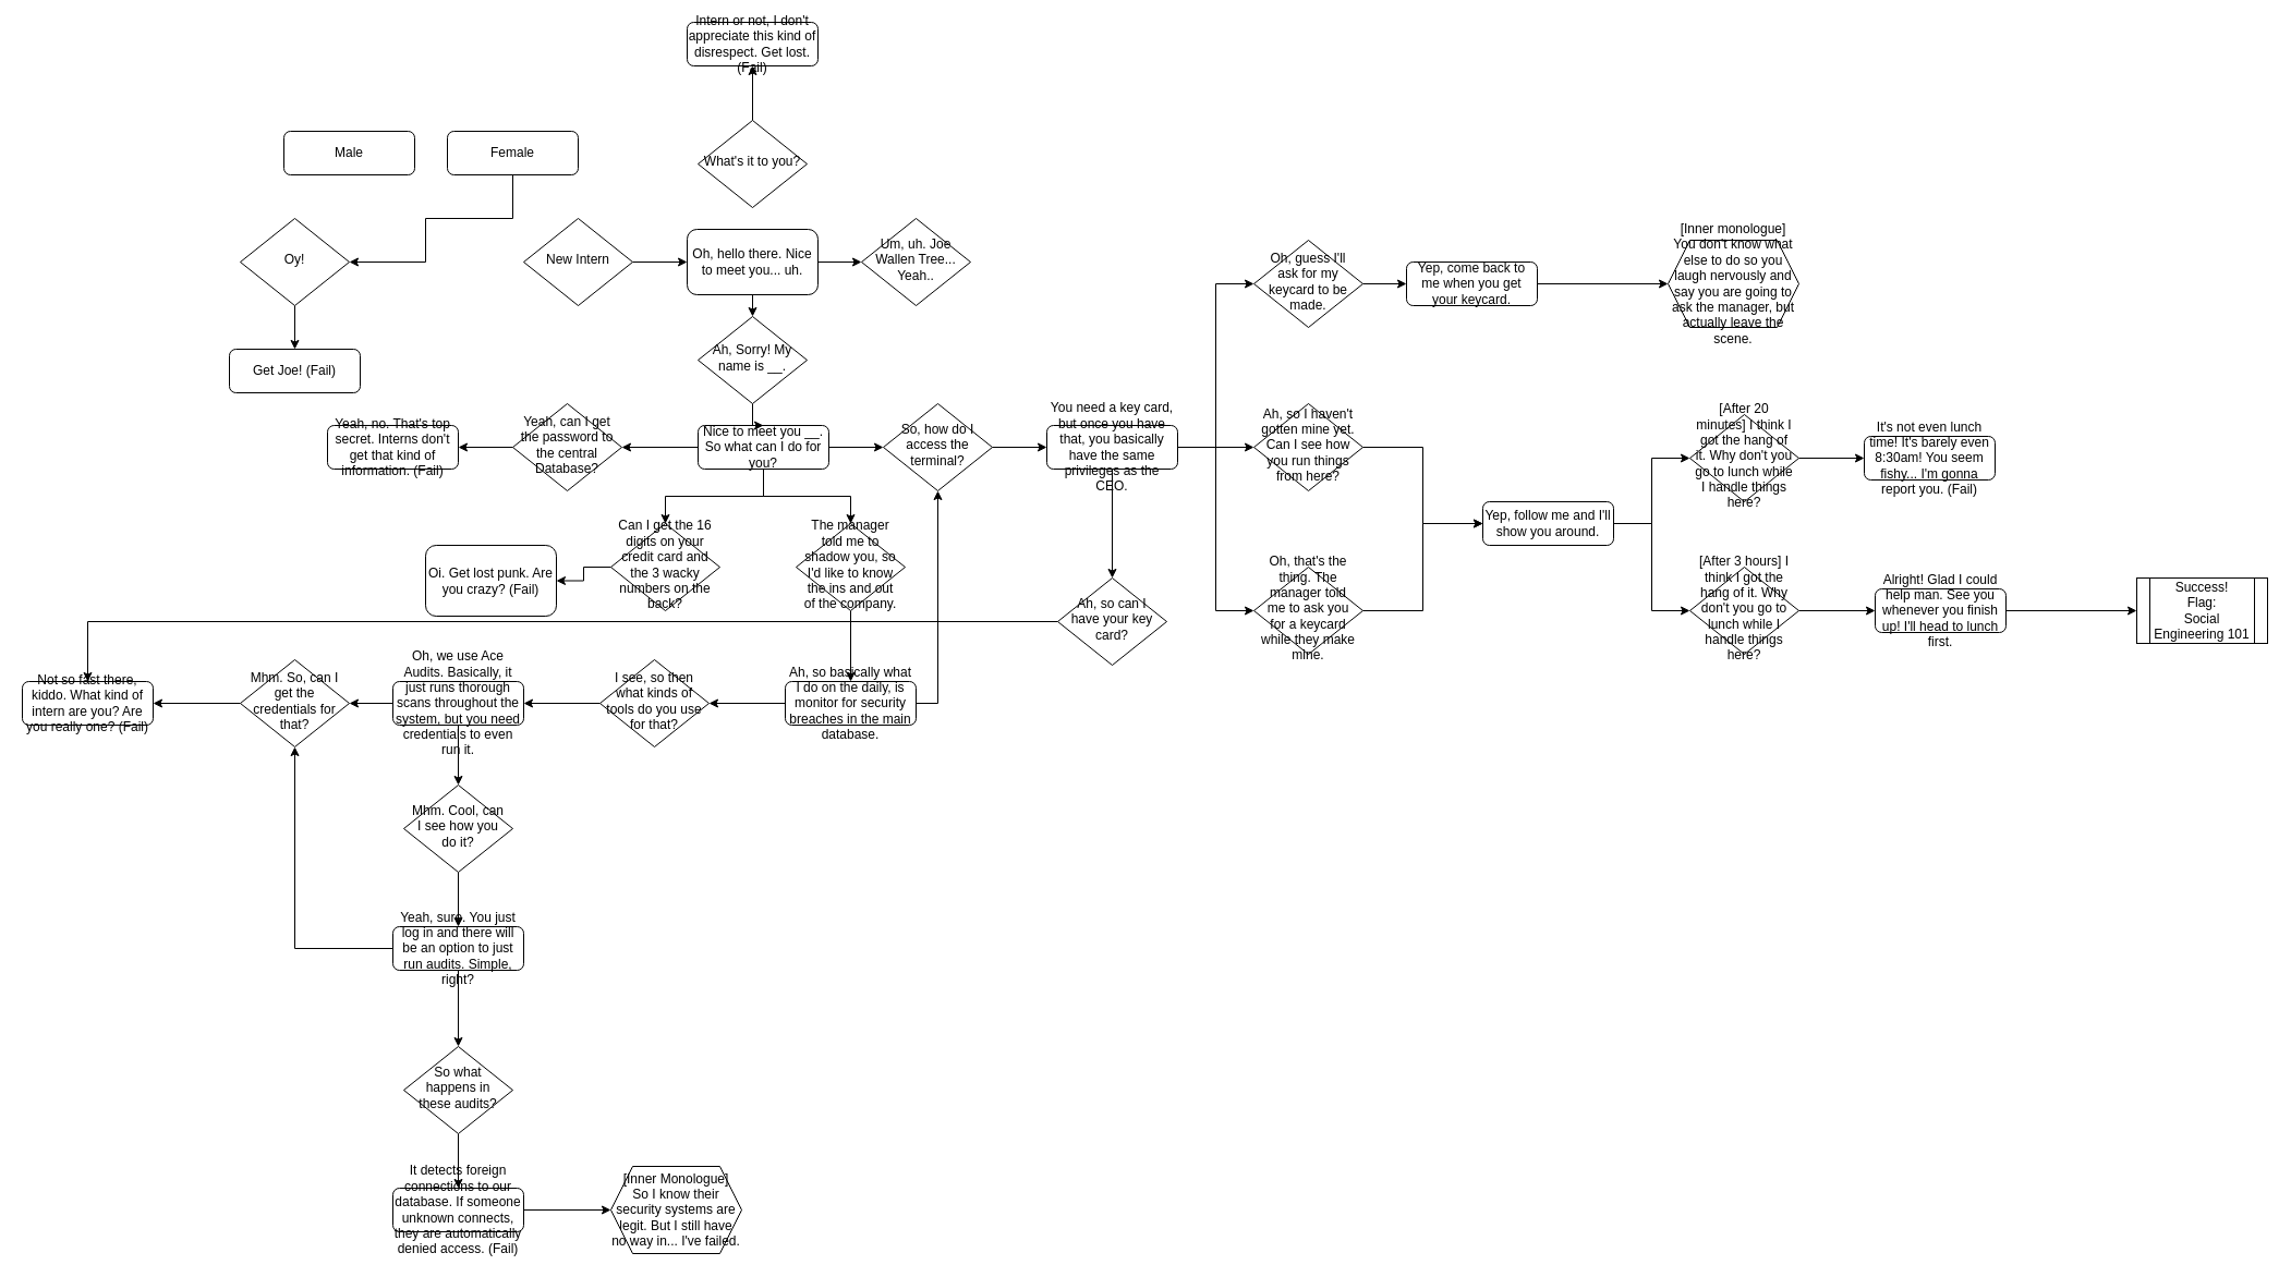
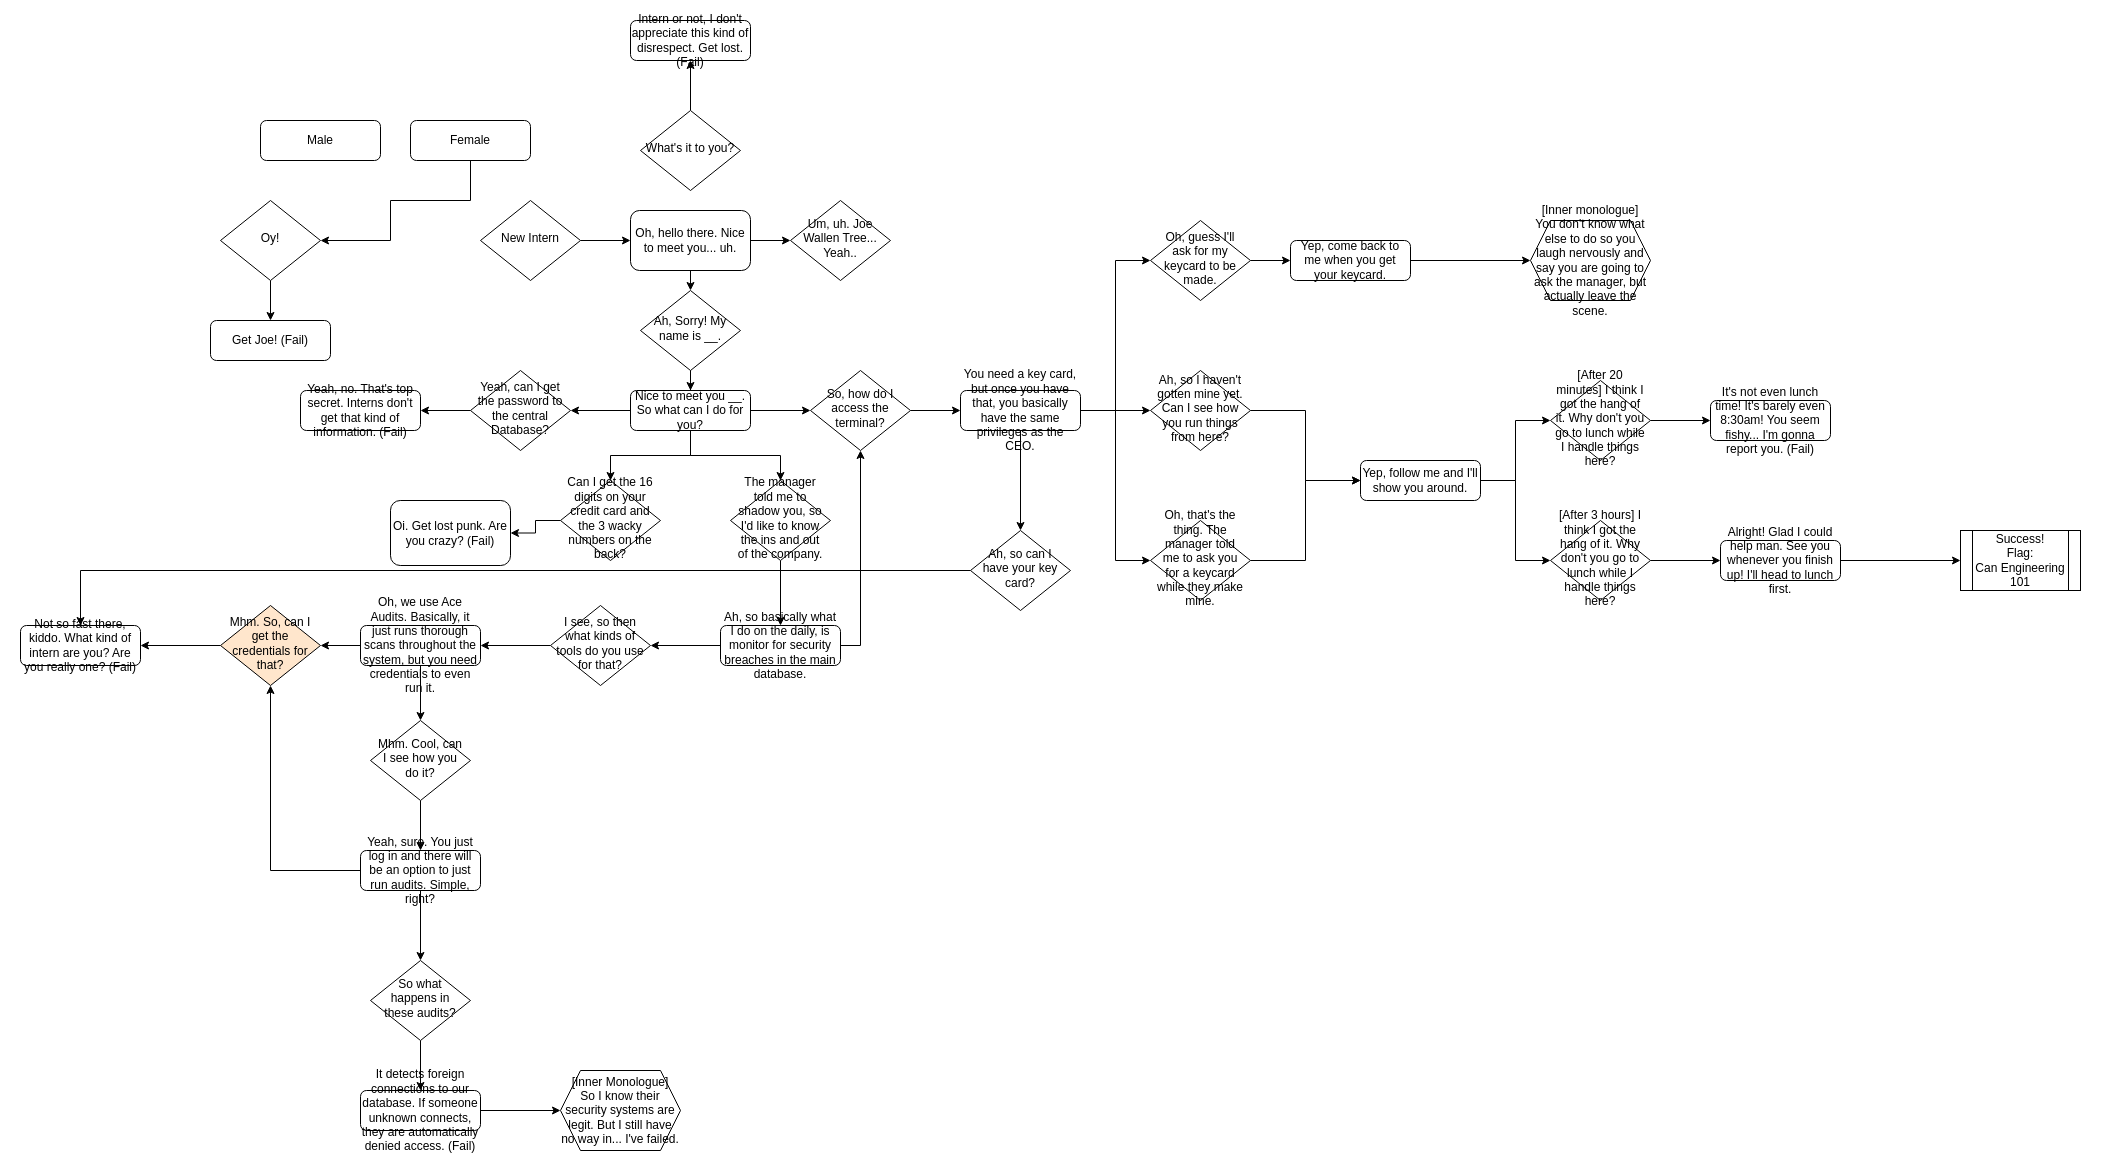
- <mxCell id="21" value="Nice to meet you __. So what can I do for you?" style="rounded=1;whiteSpace=wrap;html=1;" parent="1" vertex="1"><mxGeometry x="640" y="390" width="120" height="40" as="geometry" /></mxCell>
+ <mxCell id="21" value="Nice to meet you __. So what can I do for you?" style="rounded=1;whiteSpace=wrap;html=1;" parent="1" vertex="1"><mxGeometry x="630" y="390" width="120" height="40" as="geometry" /></mxCell>
- <mxCell id="81" value="Success! &lt;br&gt;Flag: &lt;br&gt;Social Engineering 101" style="shape=process;whiteSpace=wrap;html=1;backgroundOutline=1;" parent="1" vertex="1"><mxGeometry x="1960" y="530" width="120" height="60" as="geometry" /></mxCell>
+ <mxCell id="81" value="Success! &lt;br&gt;Flag: &lt;br&gt;Can Engineering 101" style="shape=process;whiteSpace=wrap;html=1;backgroundOutline=1;" parent="1" vertex="1"><mxGeometry x="1960" y="530" width="120" height="60" as="geometry" /></mxCell>
- <mxCell id="48" value="Mhm. So, can I get the credentials for that?" style="rhombus;whiteSpace=wrap;html=1;shadow=0;fontFamily=Helvetica;fontSize=12;align=center;strokeWidth=1;spacing=6;spacingTop=-4;" parent="1" vertex="1"><mxGeometry x="220" y="605" width="100" height="80" as="geometry" /></mxCell>
+ <mxCell id="48" value="Mhm. So, can I get the credentials for that?" style="rhombus;whiteSpace=wrap;html=1;shadow=0;fontFamily=Helvetica;fontSize=12;align=center;strokeWidth=1;spacing=6;spacingTop=-4;fillColor=#ffe6cc;" parent="1" vertex="1"><mxGeometry x="220" y="605" width="100" height="80" as="geometry" /></mxCell>
